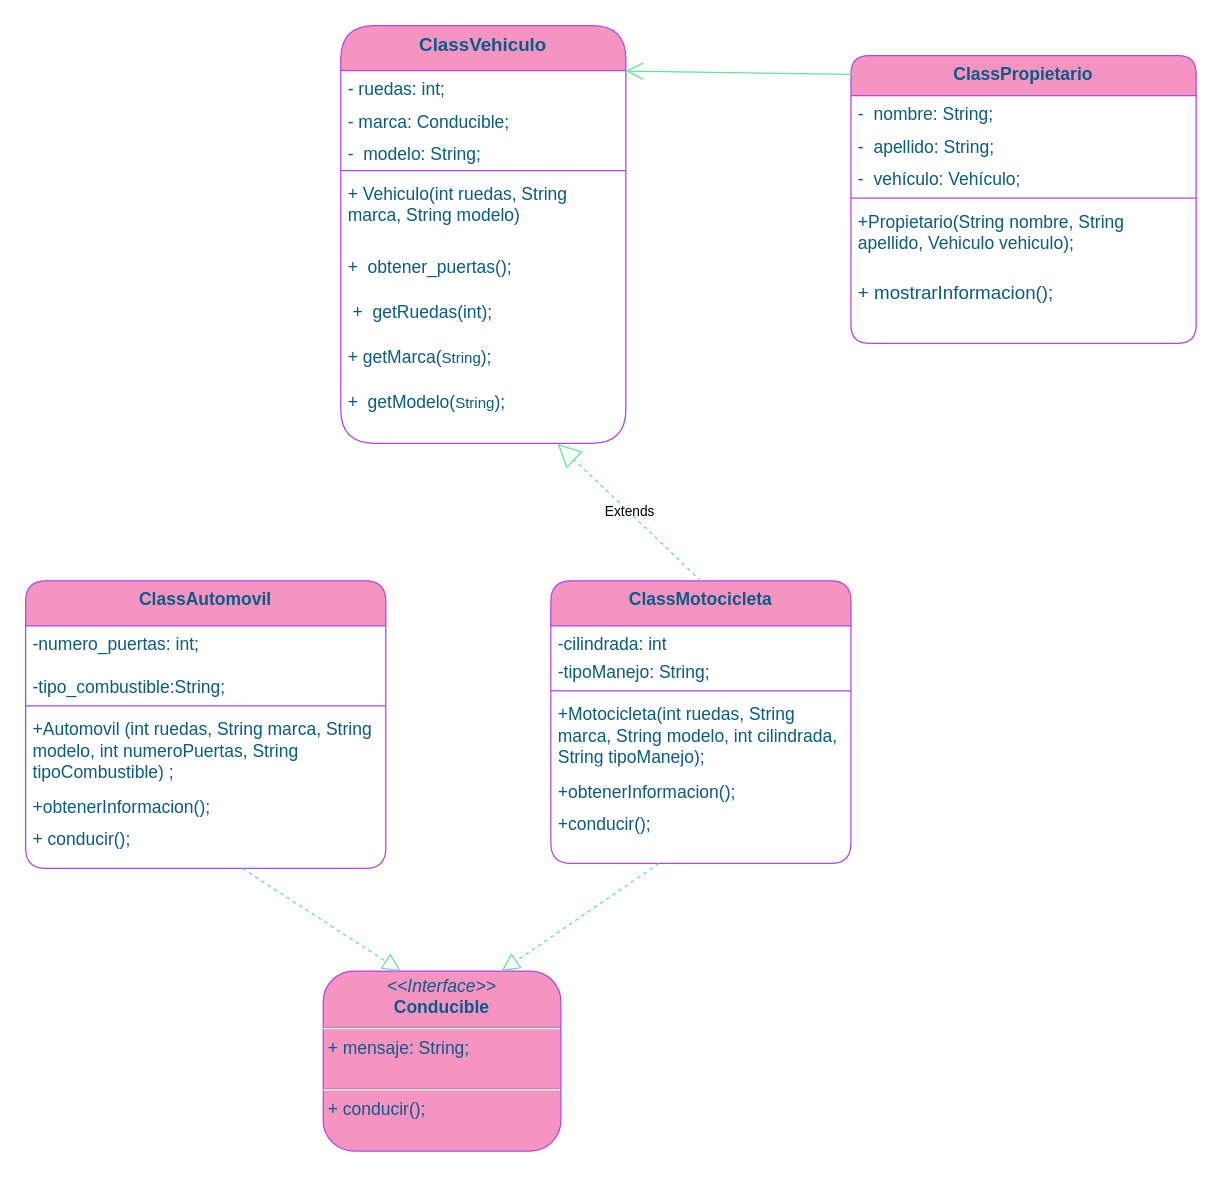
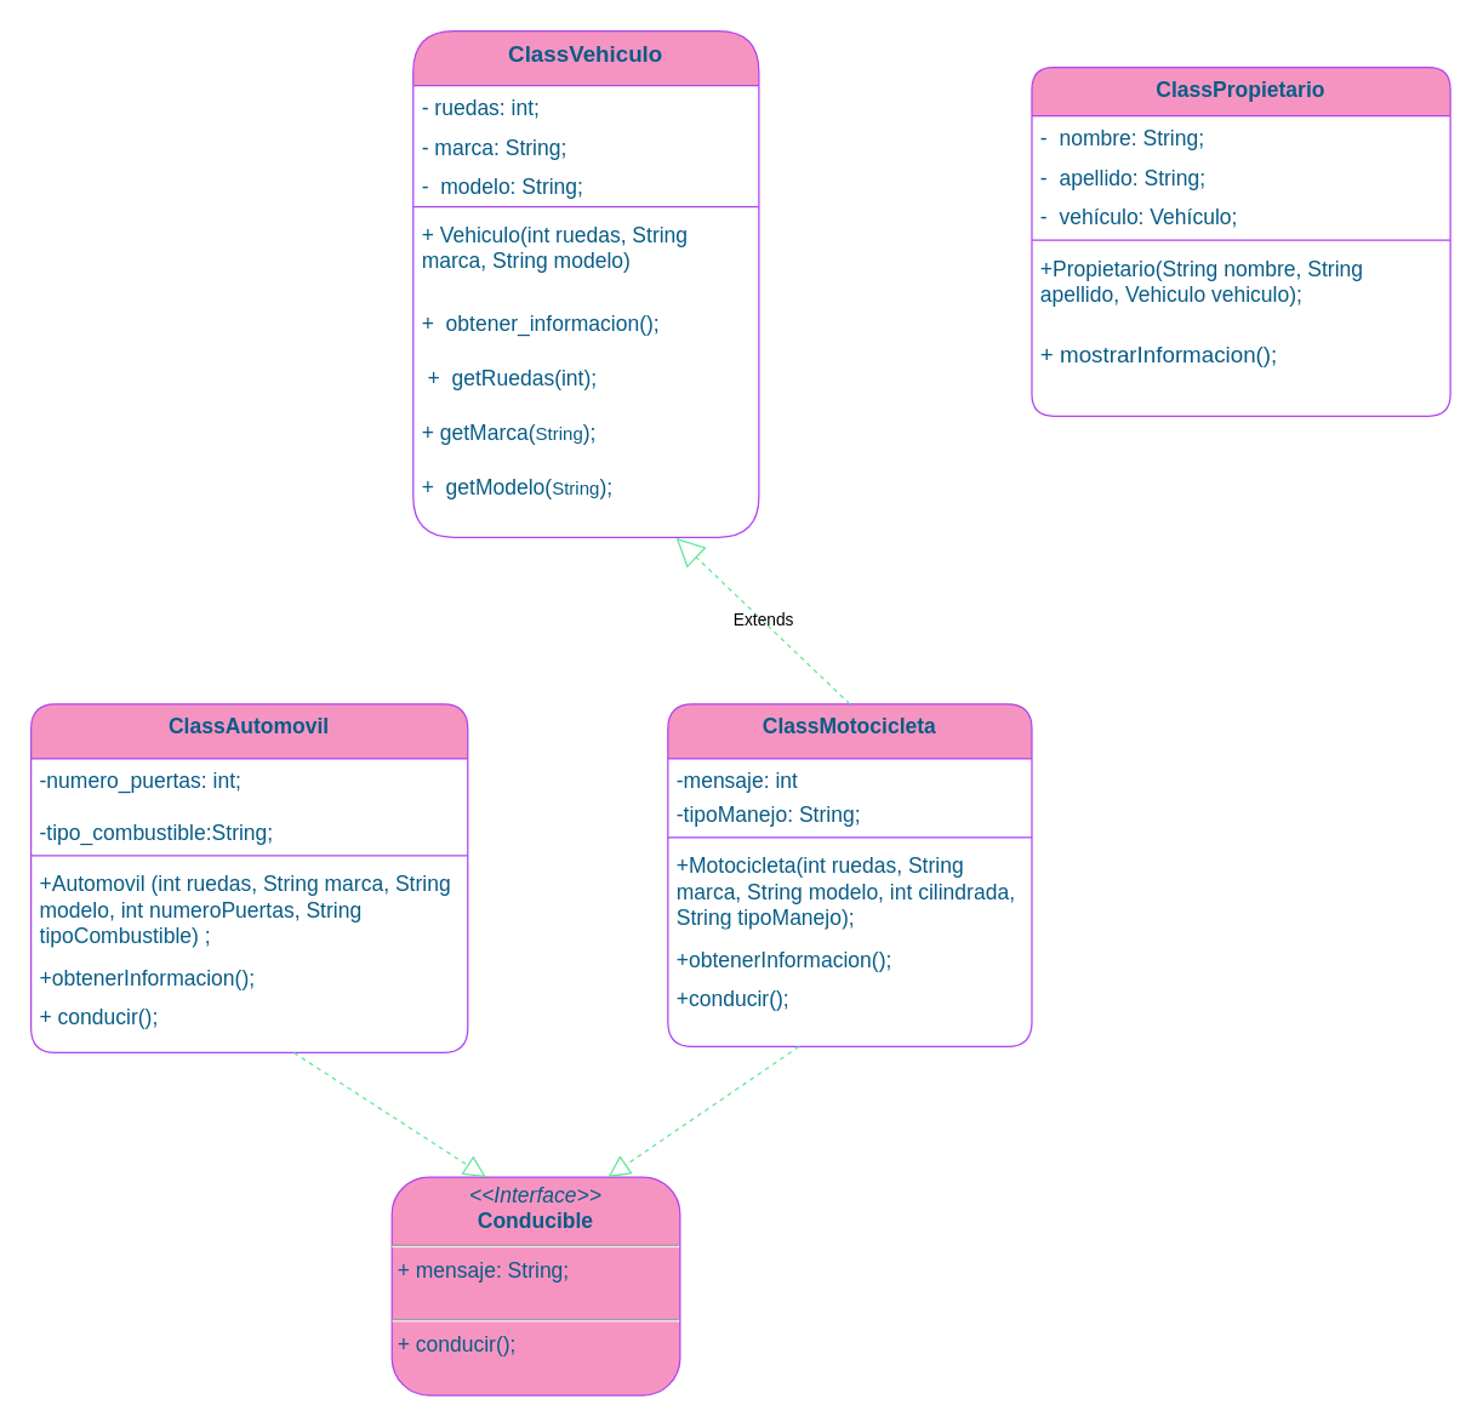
- <mxCell id="34" value="" style="endArrow=open;endFill=1;endSize=12;html=1;rounded=0;strokeColor=#60E696;fontColor=default;exitX=0.006;exitY=0.065;exitDx=0;exitDy=0;exitPerimeter=0;labelBackgroundColor=none;entryX=0.999;entryY=0.011;entryDx=0;entryDy=0;entryPerimeter=0;fontStyle=1" parent="1" source="27" target="3" edge="1"><mxGeometry width="160" relative="1" as="geometry"><mxPoint x="496" y="40" as="sourcePoint" /><mxPoint x="500" y="8" as="targetPoint" /><Array as="points" /></mxGeometry></mxCell>
- <mxCell id="4" value="&lt;font style=&quot;font-size: 14px;&quot;&gt;- marca:&amp;nbsp;Conducible;&lt;/font&gt;" style="text;strokeColor=none;fillColor=none;align=left;verticalAlign=top;spacingLeft=4;spacingRight=4;overflow=hidden;rotatable=0;points=[[0,0.5],[1,0.5]];portConstraint=eastwest;whiteSpace=wrap;html=1;labelBackgroundColor=none;fontColor=#095C86;rounded=1;" parent="2" vertex="1"><mxGeometry y="62" width="228" height="26" as="geometry" /></mxCell>
+ <mxCell id="4" value="&lt;font style=&quot;font-size: 14px;&quot;&gt;- marca:&amp;nbsp;String;&lt;/font&gt;" style="text;strokeColor=none;fillColor=none;align=left;verticalAlign=top;spacingLeft=4;spacingRight=4;overflow=hidden;rotatable=0;points=[[0,0.5],[1,0.5]];portConstraint=eastwest;whiteSpace=wrap;html=1;labelBackgroundColor=none;fontColor=#095C86;rounded=1;" parent="2" vertex="1"><mxGeometry y="62" width="228" height="26" as="geometry" /></mxCell>
- <mxCell id="8" value="&lt;font style=&quot;font-size: 14px;&quot;&gt;+&amp;nbsp;&amp;nbsp;obtener_puertas();&lt;br&gt;&lt;br&gt;&lt;/font&gt;" style="text;strokeColor=none;fillColor=none;align=left;verticalAlign=top;spacingLeft=4;spacingRight=4;overflow=hidden;rotatable=0;points=[[0,0.5],[1,0.5]];portConstraint=eastwest;whiteSpace=wrap;html=1;labelBackgroundColor=none;fontColor=#095C86;rounded=1;" parent="2" vertex="1"><mxGeometry y="178" width="228" height="36" as="geometry" /></mxCell>
+ <mxCell id="8" value="&lt;font style=&quot;font-size: 14px;&quot;&gt;+&amp;nbsp;&amp;nbsp;obtener_informacion();&lt;br&gt;&lt;br&gt;&lt;/font&gt;" style="text;strokeColor=none;fillColor=none;align=left;verticalAlign=top;spacingLeft=4;spacingRight=4;overflow=hidden;rotatable=0;points=[[0,0.5],[1,0.5]];portConstraint=eastwest;whiteSpace=wrap;html=1;labelBackgroundColor=none;fontColor=#095C86;rounded=1;" parent="2" vertex="1"><mxGeometry y="178" width="228" height="36" as="geometry" /></mxCell>
- <mxCell id="20" value="&lt;font style=&quot;font-size: 14px;&quot;&gt;-cilindrada: int&lt;/font&gt;" style="text;strokeColor=none;fillColor=none;align=left;verticalAlign=top;spacingLeft=4;spacingRight=4;overflow=hidden;rotatable=0;points=[[0,0.5],[1,0.5]];portConstraint=eastwest;whiteSpace=wrap;html=1;labelBackgroundColor=none;fontColor=#095C86;rounded=1;" parent="19" vertex="1"><mxGeometry y="36" width="240" height="22" as="geometry" /></mxCell>
+ <mxCell id="20" value="&lt;font style=&quot;font-size: 14px;&quot;&gt;-mensaje: int&lt;/font&gt;" style="text;strokeColor=none;fillColor=none;align=left;verticalAlign=top;spacingLeft=4;spacingRight=4;overflow=hidden;rotatable=0;points=[[0,0.5],[1,0.5]];portConstraint=eastwest;whiteSpace=wrap;html=1;labelBackgroundColor=none;fontColor=#095C86;rounded=1;" parent="19" vertex="1"><mxGeometry y="36" width="240" height="22" as="geometry" /></mxCell>
